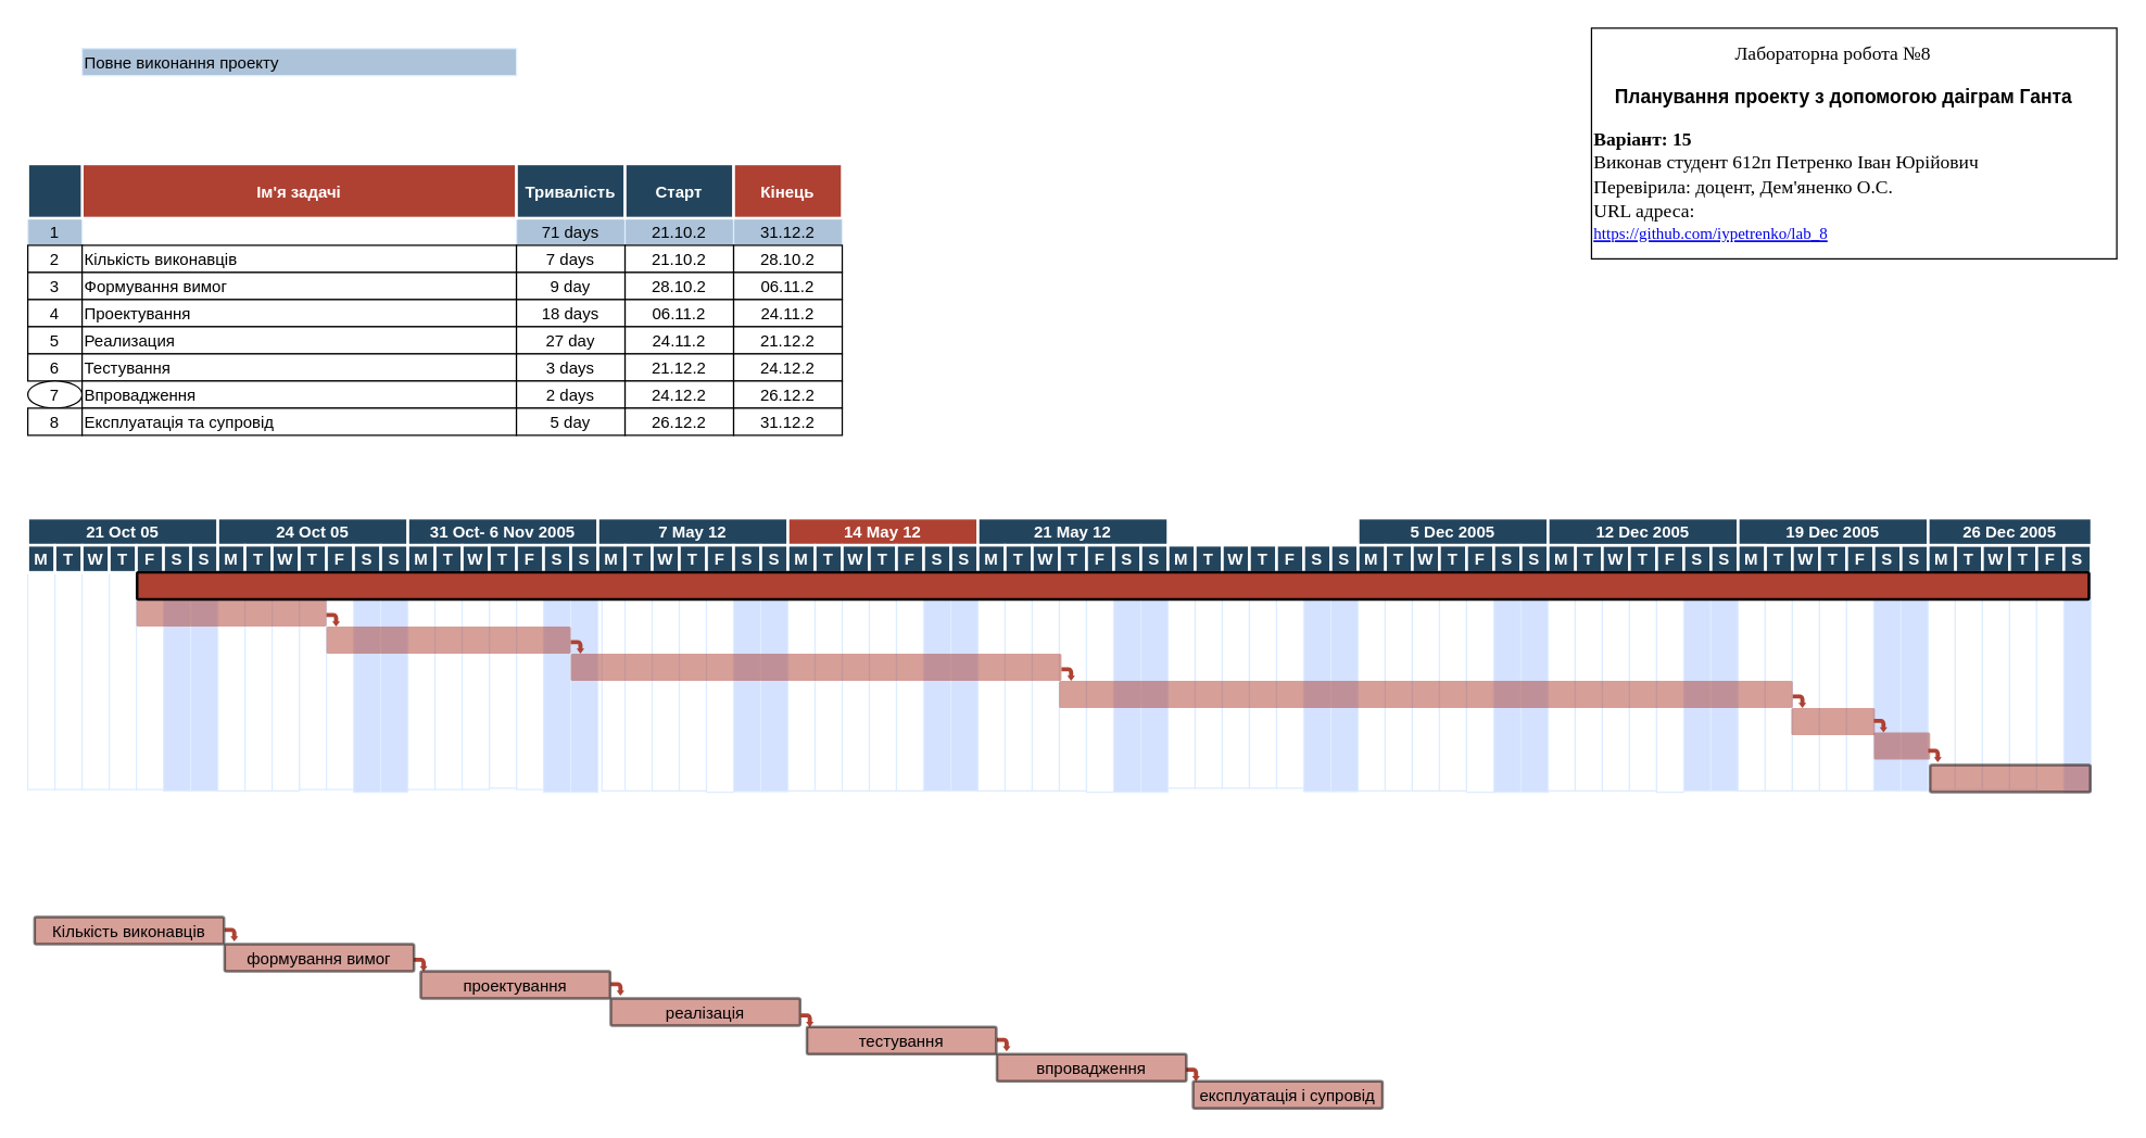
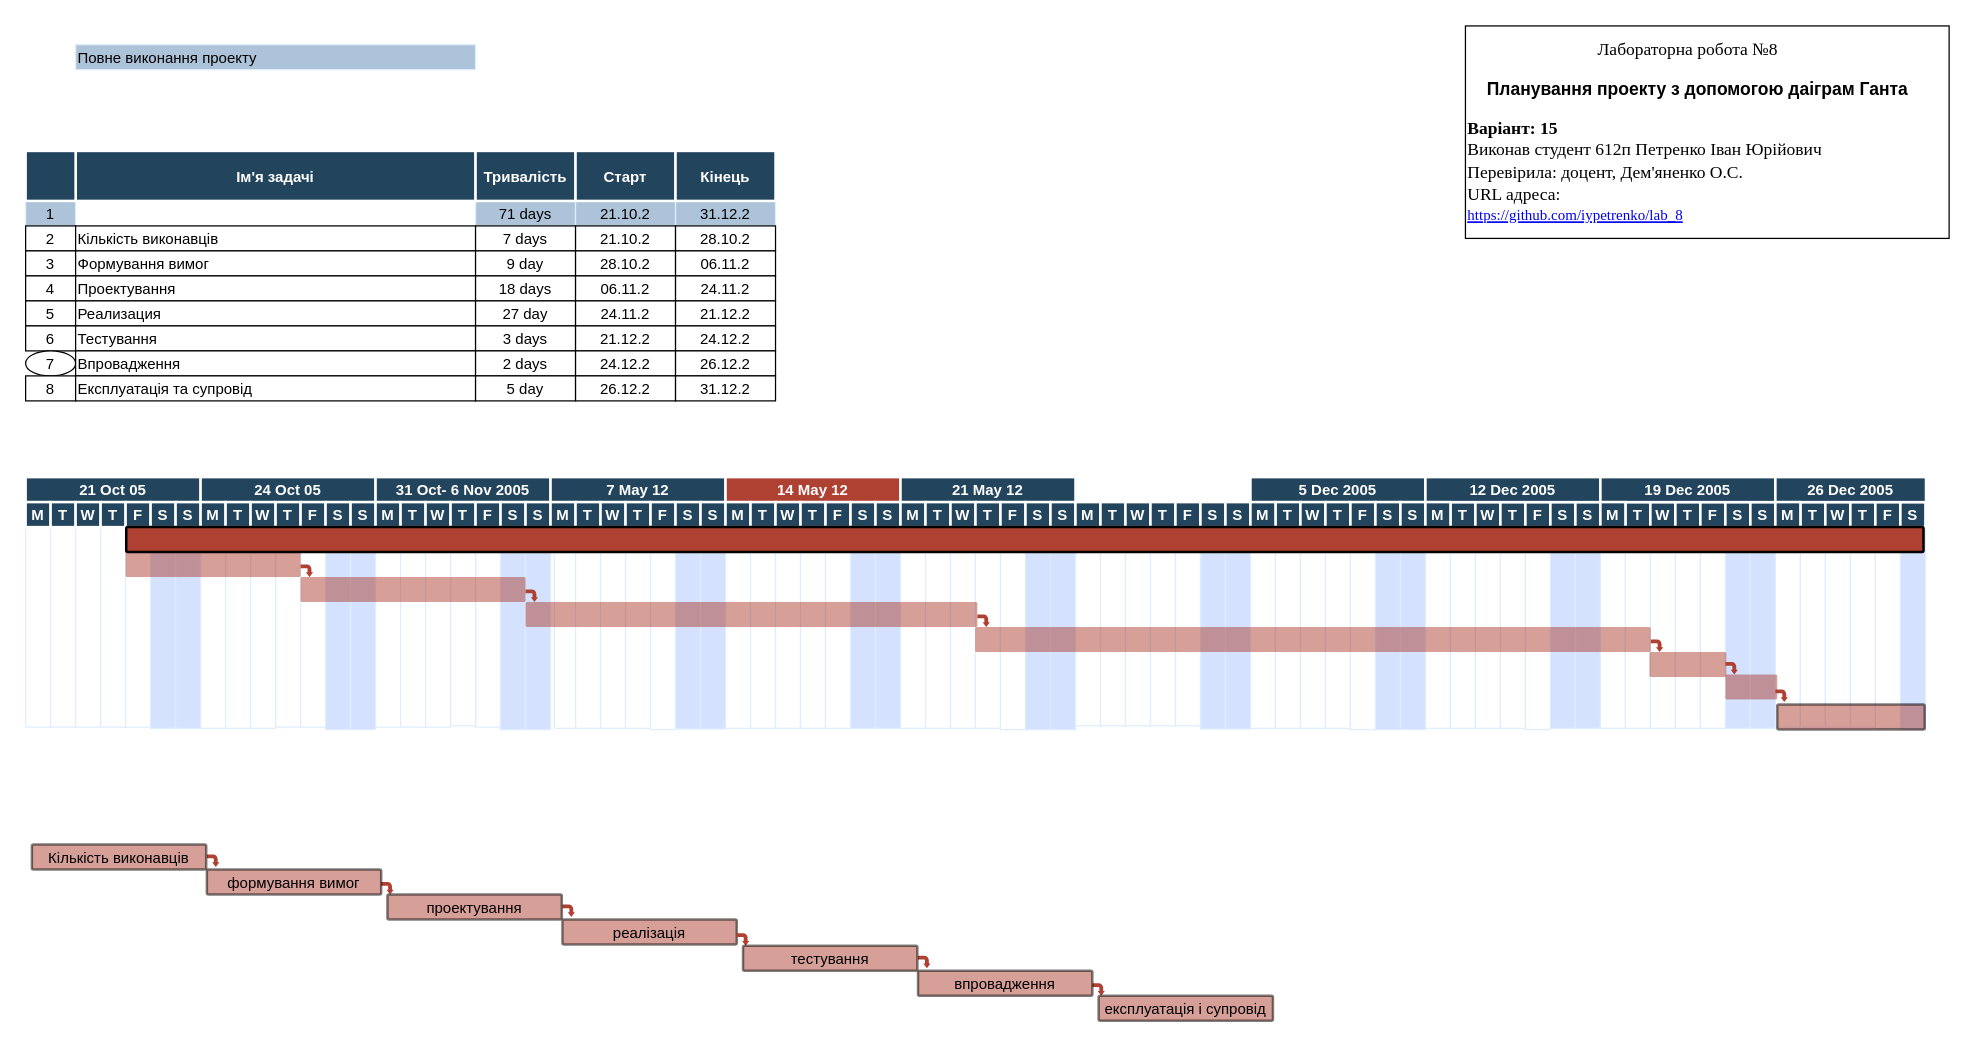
- <mxCell id="118" value="Ім'я задачі" style="fillColor=#ae4132;strokeColor=#FFFFFF;strokeWidth=2;fontColor=#FFFFFF;fontStyle=1;" parent="1" vertex="1"><mxGeometry x="60" y="120" width="320" height="40" as="geometry" /></mxCell>
+ <mxCell id="118" value="Ім'я задачі" style="fillColor=#23445D;strokeColor=#FFFFFF;strokeWidth=2;fontColor=#FFFFFF;fontStyle=1" parent="1" vertex="1"><mxGeometry x="60" y="120" width="320" height="40" as="geometry" /></mxCell>
- <mxCell id="130" value="Кінець" style="fillColor=#ae4132;strokeColor=#FFFFFF;strokeWidth=2;fontColor=#FFFFFF;fontStyle=1;" parent="1" vertex="1"><mxGeometry x="540" y="120" width="80.0" height="40.0" as="geometry" /></mxCell>
+ <mxCell id="130" value="Кінець" style="fillColor=#23445D;strokeColor=#FFFFFF;strokeWidth=2;fontColor=#FFFFFF;fontStyle=1" parent="1" vertex="1"><mxGeometry x="540" y="120" width="80.0" height="40.0" as="geometry" /></mxCell>
